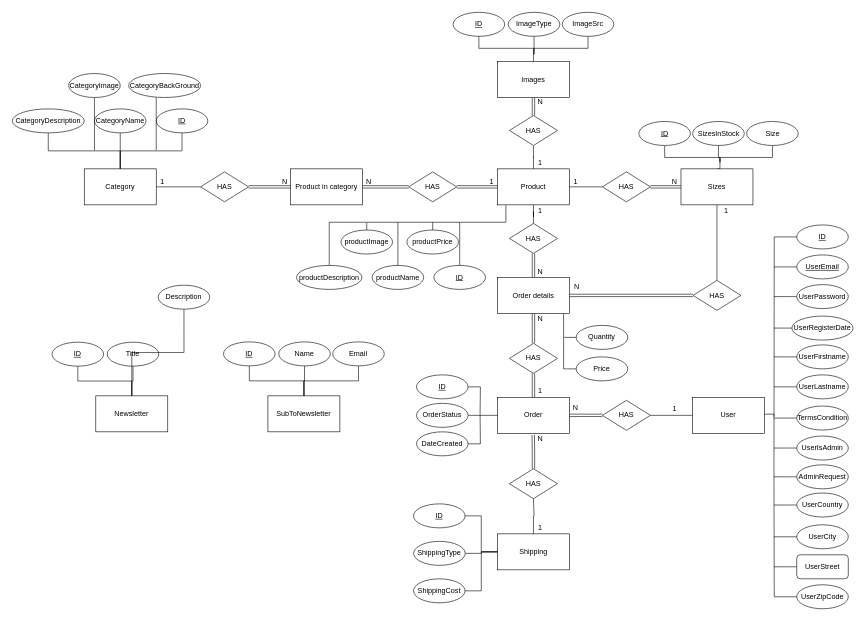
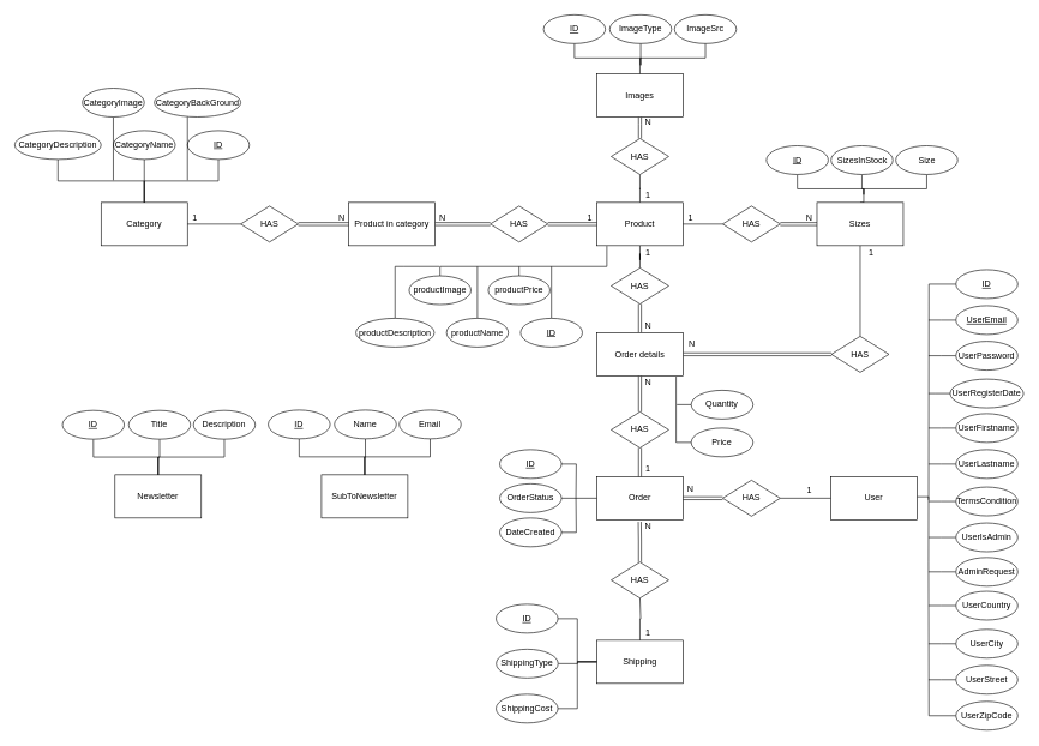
- <mxCell id="142" value="Description" style="ellipse;whiteSpace=wrap;html=1;" parent="1" vertex="1"><mxGeometry x="263.25" y="475" width="86" height="40" as="geometry" /></mxCell>
+ <mxCell id="142" value="Description" style="ellipse;whiteSpace=wrap;html=1;" parent="1" vertex="1"><mxGeometry x="268.25" y="570" width="86" height="40" as="geometry" /></mxCell>
- <mxCell id="42" value="UserStreet" style="whiteSpace=wrap;html=1;rounded=1;" parent="1" vertex="1"><mxGeometry x="1328" y="924.5" width="86" height="40" as="geometry" /></mxCell>
+ <mxCell id="42" value="UserStreet" style="ellipse;whiteSpace=wrap;html=1;" parent="1" vertex="1"><mxGeometry x="1328" y="924.5" width="86" height="40" as="geometry" /></mxCell>
